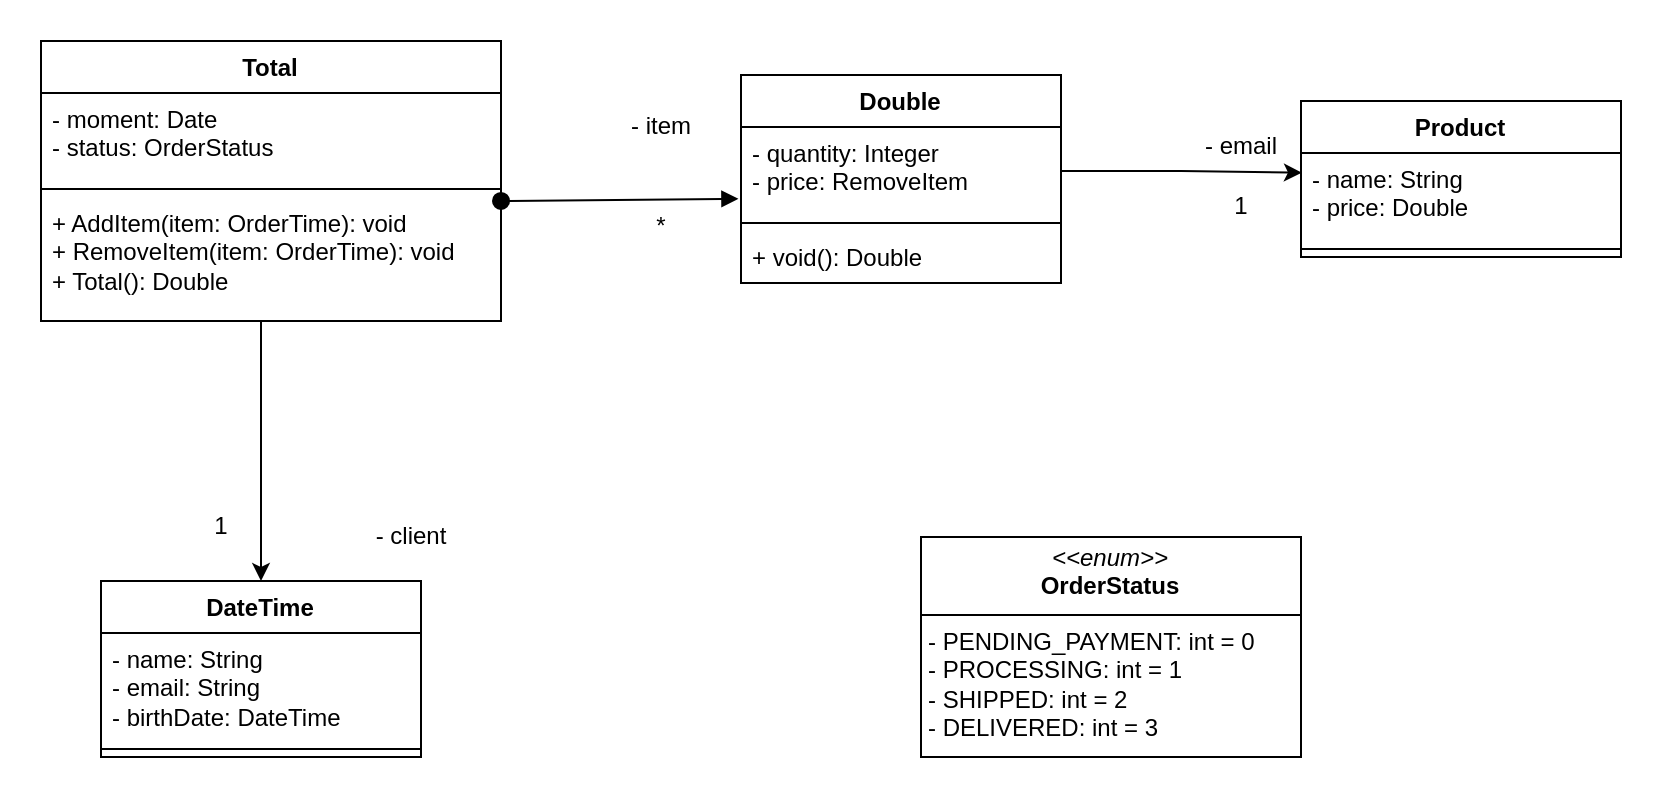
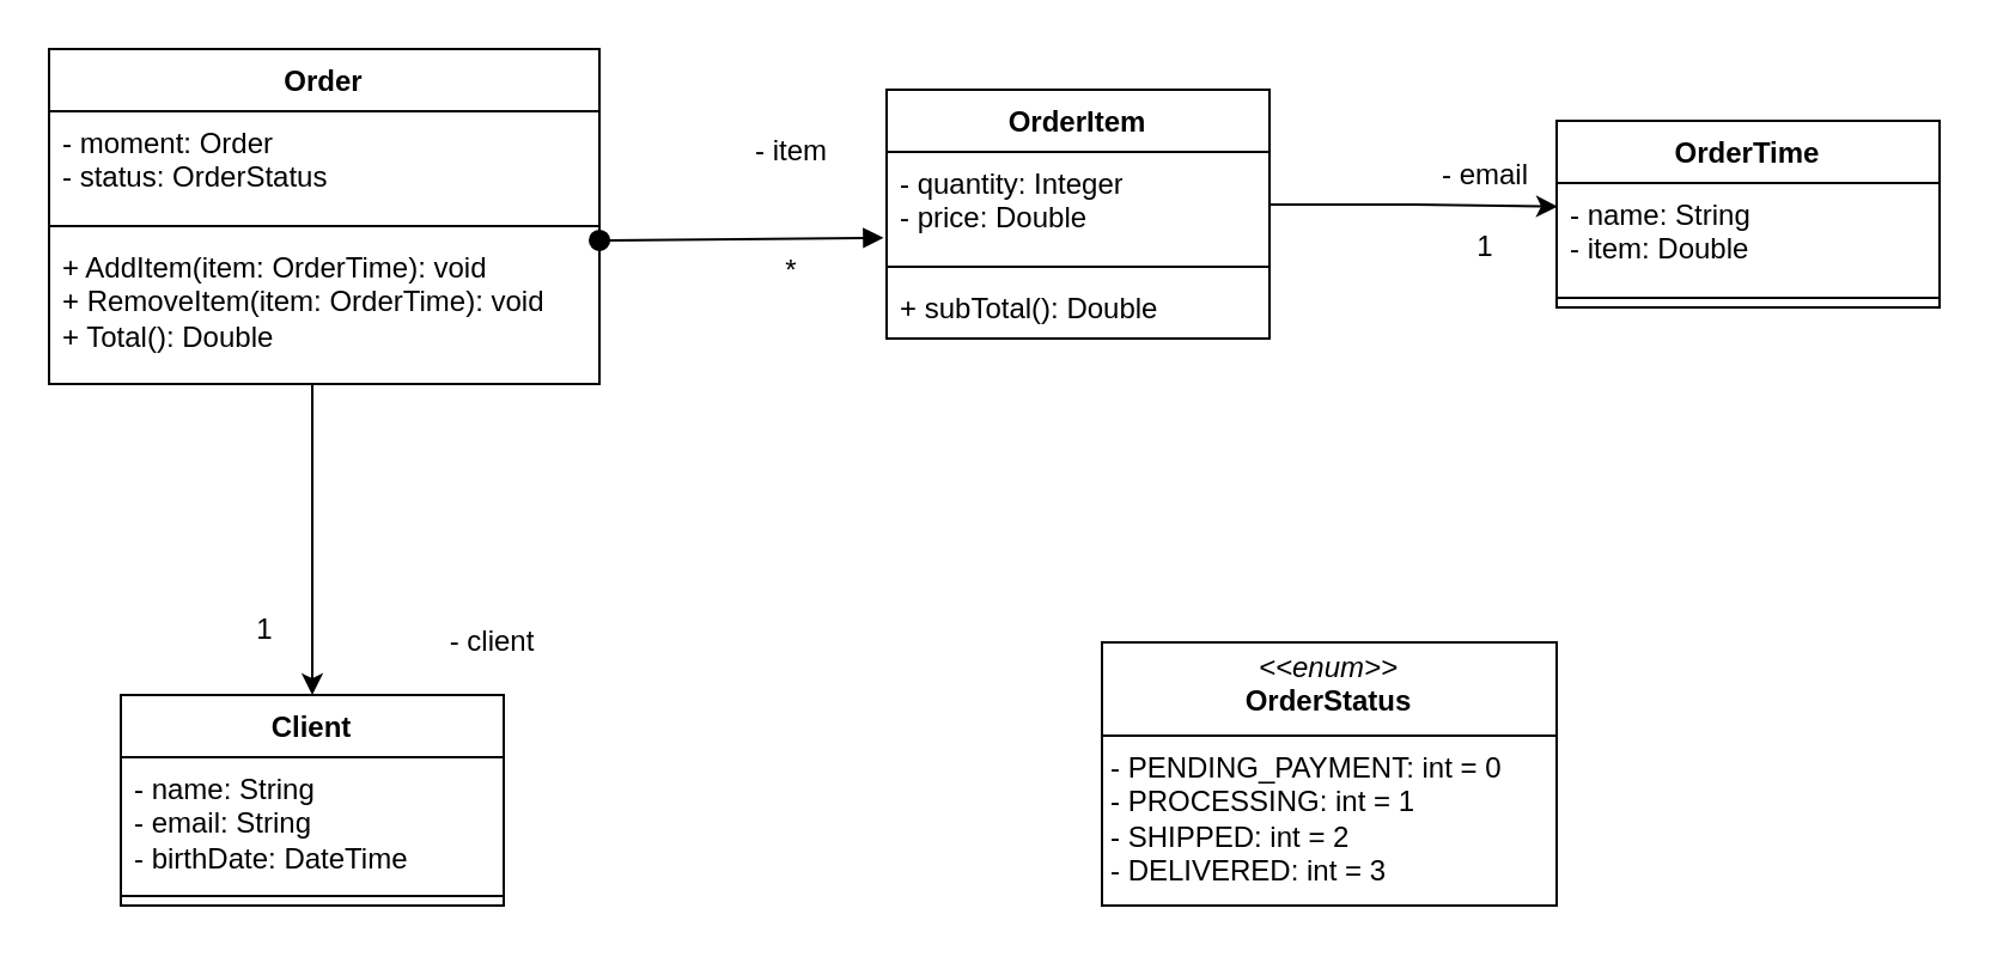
- <mxCell id="13" value="Total" style="swimlane;fontStyle=1;align=center;verticalAlign=top;childLayout=stackLayout;horizontal=1;startSize=26;horizontalStack=0;resizeParent=1;resizeParentMax=0;resizeLast=0;collapsible=1;marginBottom=0;whiteSpace=wrap;html=1;" vertex="1" parent="1"><mxGeometry x="20" y="20" width="230" height="140" as="geometry" /></mxCell>
+ <mxCell id="13" value="Order" style="swimlane;fontStyle=1;align=center;verticalAlign=top;childLayout=stackLayout;horizontal=1;startSize=26;horizontalStack=0;resizeParent=1;resizeParentMax=0;resizeLast=0;collapsible=1;marginBottom=0;whiteSpace=wrap;html=1;" vertex="1" parent="1"><mxGeometry x="20" y="20" width="230" height="140" as="geometry" /></mxCell>
- <mxCell id="9" value="Double" style="swimlane;fontStyle=1;align=center;verticalAlign=top;childLayout=stackLayout;horizontal=1;startSize=26;horizontalStack=0;resizeParent=1;resizeParentMax=0;resizeLast=0;collapsible=1;marginBottom=0;whiteSpace=wrap;html=1;" vertex="1" parent="1"><mxGeometry x="370" y="37" width="160" height="104" as="geometry" /></mxCell>
+ <mxCell id="9" value="OrderItem" style="swimlane;fontStyle=1;align=center;verticalAlign=top;childLayout=stackLayout;horizontal=1;startSize=26;horizontalStack=0;resizeParent=1;resizeParentMax=0;resizeLast=0;collapsible=1;marginBottom=0;whiteSpace=wrap;html=1;" vertex="1" parent="1"><mxGeometry x="370" y="37" width="160" height="104" as="geometry" /></mxCell>
- <mxCell id="6" value="Product" style="swimlane;fontStyle=1;align=center;verticalAlign=top;childLayout=stackLayout;horizontal=1;startSize=26;horizontalStack=0;resizeParent=1;resizeParentMax=0;resizeLast=0;collapsible=1;marginBottom=0;whiteSpace=wrap;html=1;" vertex="1" parent="1"><mxGeometry x="650" y="50" width="160" height="78" as="geometry" /></mxCell>
+ <mxCell id="6" value="OrderTime" style="swimlane;fontStyle=1;align=center;verticalAlign=top;childLayout=stackLayout;horizontal=1;startSize=26;horizontalStack=0;resizeParent=1;resizeParentMax=0;resizeLast=0;collapsible=1;marginBottom=0;whiteSpace=wrap;html=1;" vertex="1" parent="1"><mxGeometry x="650" y="50" width="160" height="78" as="geometry" /></mxCell>
- <mxCell id="14" value="- moment: Date&lt;div&gt;- status: OrderStatus&lt;/div&gt;" style="text;strokeColor=none;fillColor=none;align=left;verticalAlign=top;spacingLeft=4;spacingRight=4;overflow=hidden;rotatable=0;points=[[0,0.5],[1,0.5]];portConstraint=eastwest;whiteSpace=wrap;html=1;" vertex="1" parent="13"><mxGeometry y="26" width="230" height="44" as="geometry" /></mxCell>
+ <mxCell id="14" value="- moment: Order&lt;div&gt;- status: OrderStatus&lt;/div&gt;" style="text;strokeColor=none;fillColor=none;align=left;verticalAlign=top;spacingLeft=4;spacingRight=4;overflow=hidden;rotatable=0;points=[[0,0.5],[1,0.5]];portConstraint=eastwest;whiteSpace=wrap;html=1;" vertex="1" parent="13"><mxGeometry y="26" width="230" height="44" as="geometry" /></mxCell>
- <mxCell id="10" value="- quantity: Integer&lt;div&gt;- price: RemoveItem&lt;/div&gt;" style="text;strokeColor=none;fillColor=none;align=left;verticalAlign=top;spacingLeft=4;spacingRight=4;overflow=hidden;rotatable=0;points=[[0,0.5],[1,0.5]];portConstraint=eastwest;whiteSpace=wrap;html=1;" vertex="1" parent="9"><mxGeometry y="26" width="160" height="44" as="geometry" /></mxCell>
+ <mxCell id="10" value="- quantity: Integer&lt;div&gt;- price: Double&lt;/div&gt;" style="text;strokeColor=none;fillColor=none;align=left;verticalAlign=top;spacingLeft=4;spacingRight=4;overflow=hidden;rotatable=0;points=[[0,0.5],[1,0.5]];portConstraint=eastwest;whiteSpace=wrap;html=1;" vertex="1" parent="9"><mxGeometry y="26" width="160" height="44" as="geometry" /></mxCell>
- <mxCell id="7" value="- name: String&lt;div&gt;- price: Double&lt;/div&gt;" style="text;strokeColor=none;fillColor=none;align=left;verticalAlign=top;spacingLeft=4;spacingRight=4;overflow=hidden;rotatable=0;points=[[0,0.5],[1,0.5]];portConstraint=eastwest;whiteSpace=wrap;html=1;" vertex="1" parent="6"><mxGeometry y="26" width="160" height="44" as="geometry" /></mxCell>
+ <mxCell id="7" value="- name: String&lt;div&gt;- item: Double&lt;/div&gt;" style="text;strokeColor=none;fillColor=none;align=left;verticalAlign=top;spacingLeft=4;spacingRight=4;overflow=hidden;rotatable=0;points=[[0,0.5],[1,0.5]];portConstraint=eastwest;whiteSpace=wrap;html=1;" vertex="1" parent="6"><mxGeometry y="26" width="160" height="44" as="geometry" /></mxCell>
- <mxCell id="12" value="+ void(): Double" style="text;strokeColor=none;fillColor=none;align=left;verticalAlign=top;spacingLeft=4;spacingRight=4;overflow=hidden;rotatable=0;points=[[0,0.5],[1,0.5]];portConstraint=eastwest;whiteSpace=wrap;html=1;" vertex="1" parent="9"><mxGeometry y="78" width="160" height="26" as="geometry" /></mxCell>
+ <mxCell id="12" value="+ subTotal(): Double" style="text;strokeColor=none;fillColor=none;align=left;verticalAlign=top;spacingLeft=4;spacingRight=4;overflow=hidden;rotatable=0;points=[[0,0.5],[1,0.5]];portConstraint=eastwest;whiteSpace=wrap;html=1;" vertex="1" parent="9"><mxGeometry y="78" width="160" height="26" as="geometry" /></mxCell>
- <mxCell id="3" value="DateTime" style="swimlane;fontStyle=1;align=center;verticalAlign=top;childLayout=stackLayout;horizontal=1;startSize=26;horizontalStack=0;resizeParent=1;resizeParentMax=0;resizeLast=0;collapsible=1;marginBottom=0;whiteSpace=wrap;html=1;" vertex="1" parent="1"><mxGeometry x="50" y="290" width="160" height="88" as="geometry" /></mxCell>
+ <mxCell id="3" value="Client" style="swimlane;fontStyle=1;align=center;verticalAlign=top;childLayout=stackLayout;horizontal=1;startSize=26;horizontalStack=0;resizeParent=1;resizeParentMax=0;resizeLast=0;collapsible=1;marginBottom=0;whiteSpace=wrap;html=1;" vertex="1" parent="1"><mxGeometry x="50" y="290" width="160" height="88" as="geometry" /></mxCell>
